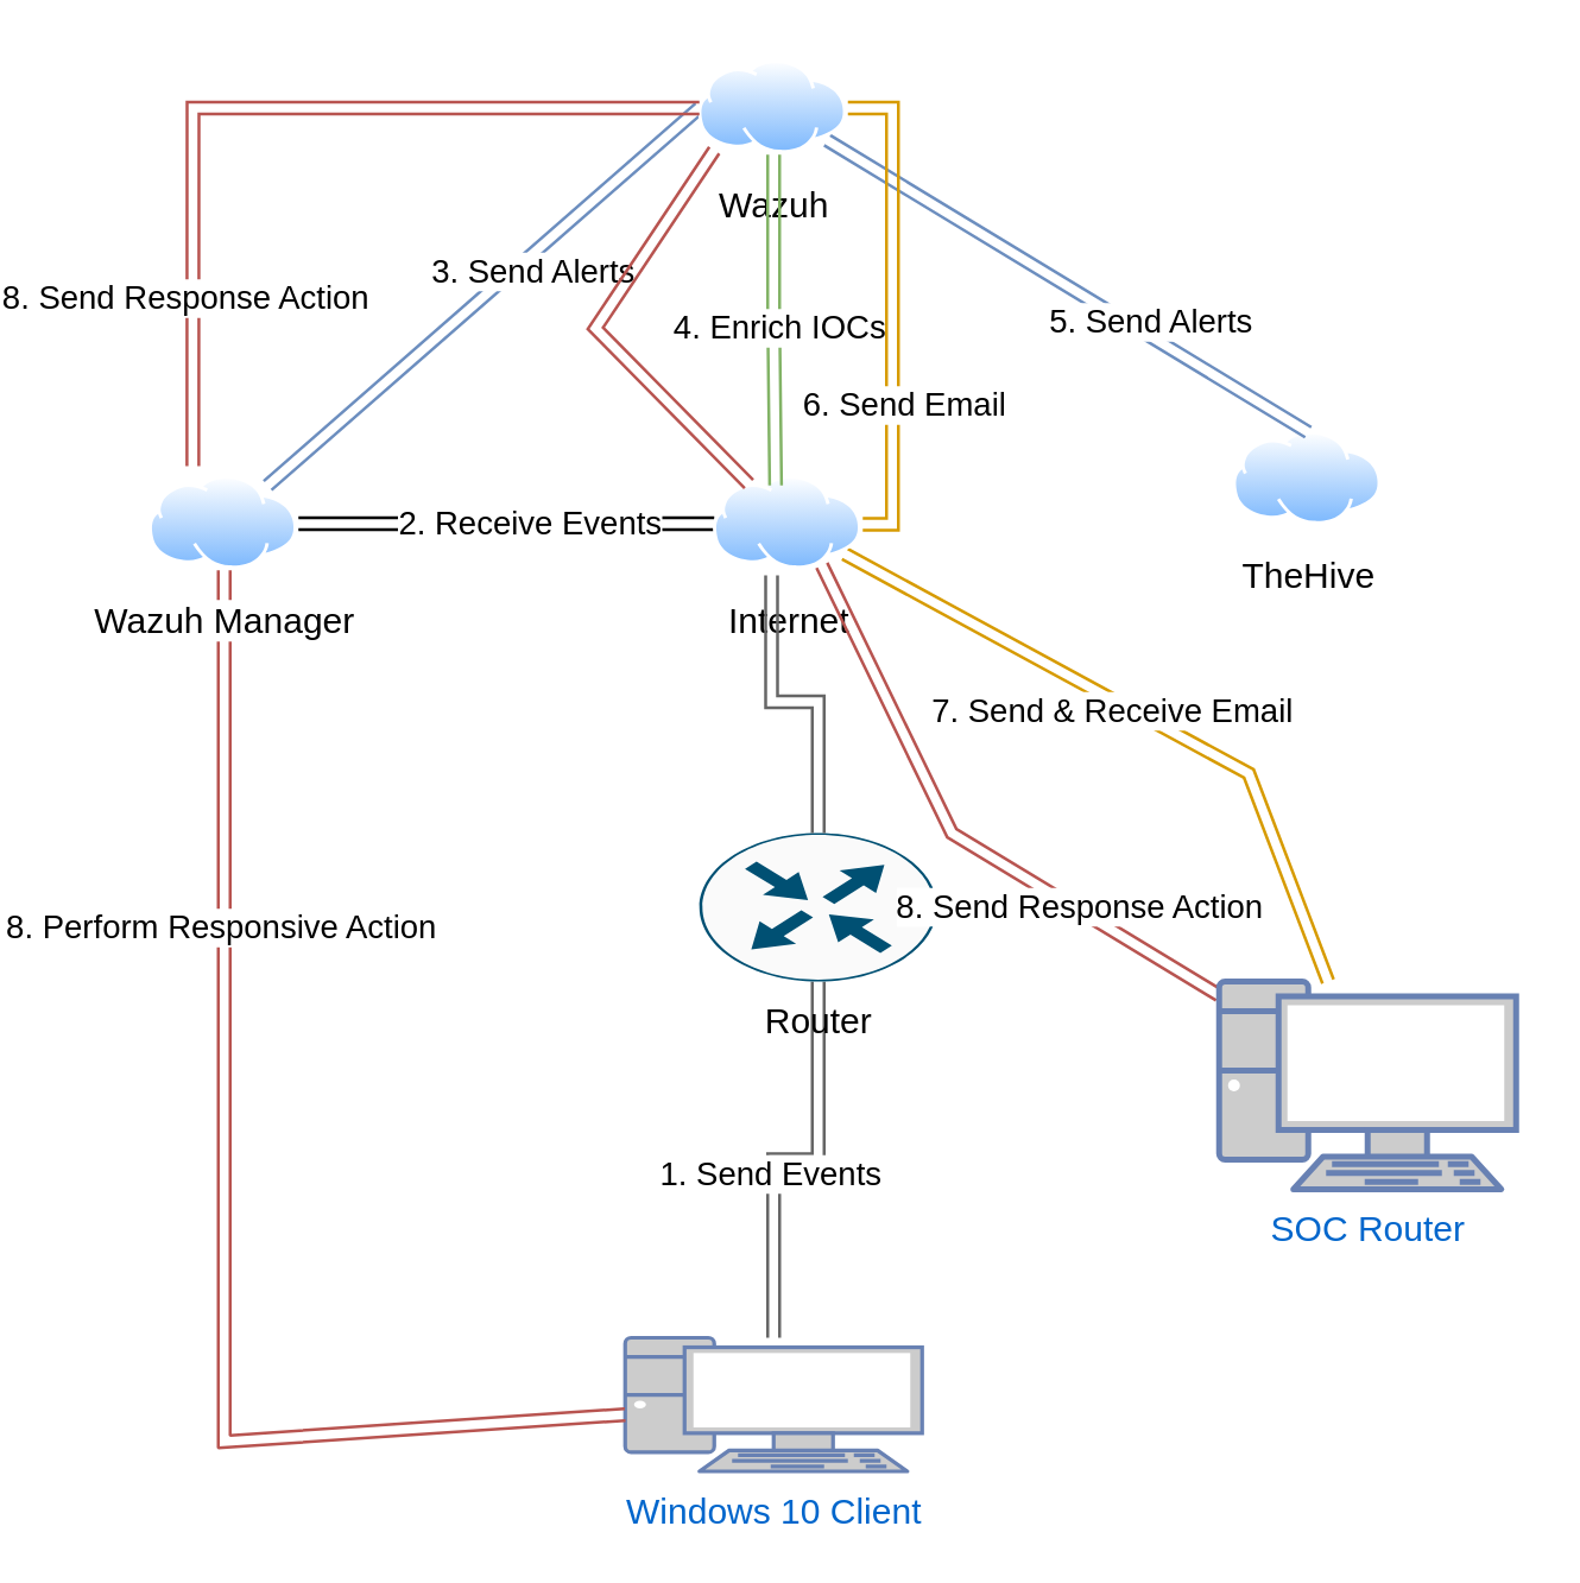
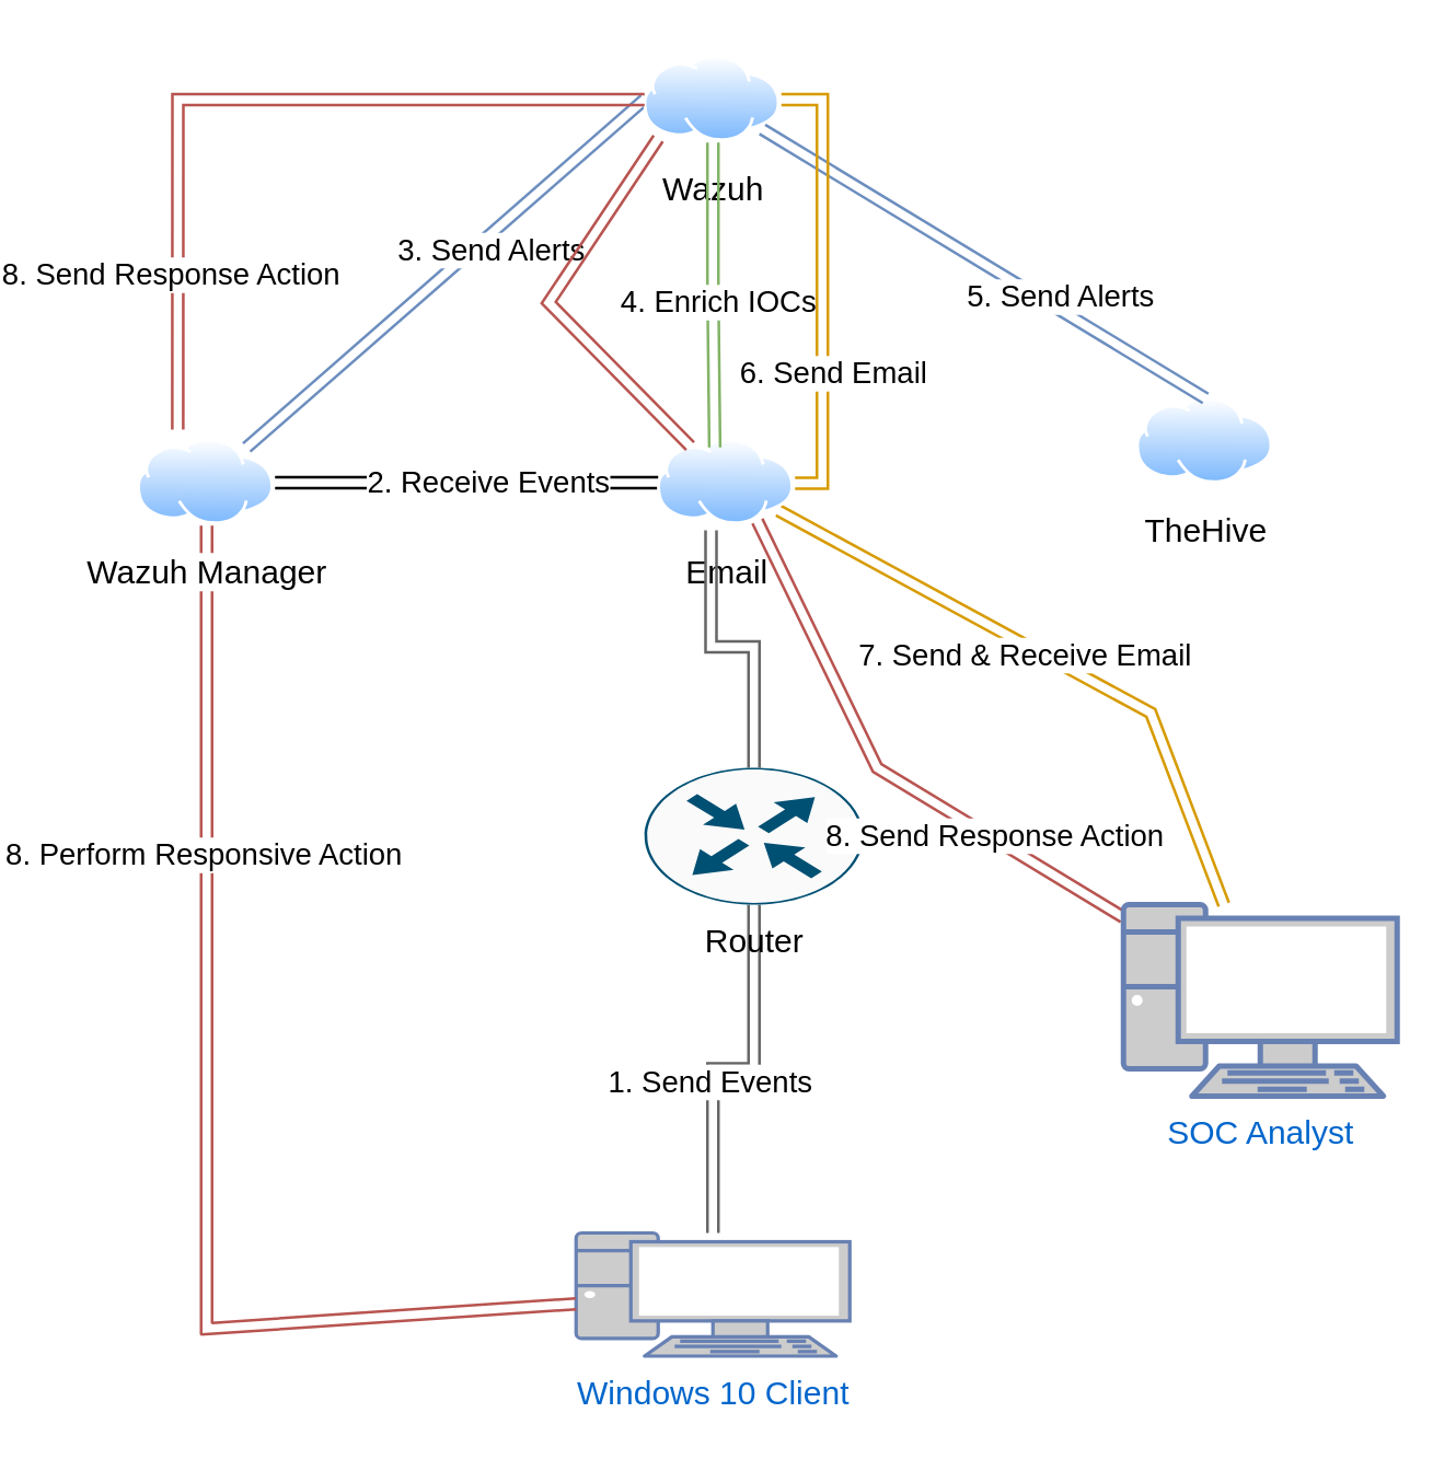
- <mxCell id="10" value="Internet" style="image;aspect=fixed;perimeter=ellipsePerimeter;html=1;align=center;shadow=0;dashed=0;spacingTop=3;image=img/lib/active_directory/internet_cloud.svg;" vertex="1" parent="1"><mxGeometry x="210" y="160" width="50" height="31.5" as="geometry" /></mxCell>
+ <mxCell id="10" value="Email" style="image;aspect=fixed;perimeter=ellipsePerimeter;html=1;align=center;shadow=0;dashed=0;spacingTop=3;image=img/lib/active_directory/internet_cloud.svg;" vertex="1" parent="1"><mxGeometry x="210" y="160" width="50" height="31.5" as="geometry" /></mxCell>
- <mxCell id="24" value="&lt;div&gt;SOC Router&lt;/div&gt;" style="fontColor=#0066CC;verticalAlign=top;verticalLabelPosition=bottom;labelPosition=center;align=center;html=1;outlineConnect=0;fillColor=#CCCCCC;strokeColor=#6881B3;gradientColor=none;gradientDirection=north;strokeWidth=2;shape=mxgraph.networks.pc;" vertex="1" parent="1"><mxGeometry x="380" y="330" width="100" height="70" as="geometry" /></mxCell>
+ <mxCell id="24" value="&lt;div&gt;SOC Analyst&lt;/div&gt;" style="fontColor=#0066CC;verticalAlign=top;verticalLabelPosition=bottom;labelPosition=center;align=center;html=1;outlineConnect=0;fillColor=#CCCCCC;strokeColor=#6881B3;gradientColor=none;gradientDirection=north;strokeWidth=2;shape=mxgraph.networks.pc;" vertex="1" parent="1"><mxGeometry x="380" y="330" width="100" height="70" as="geometry" /></mxCell>
